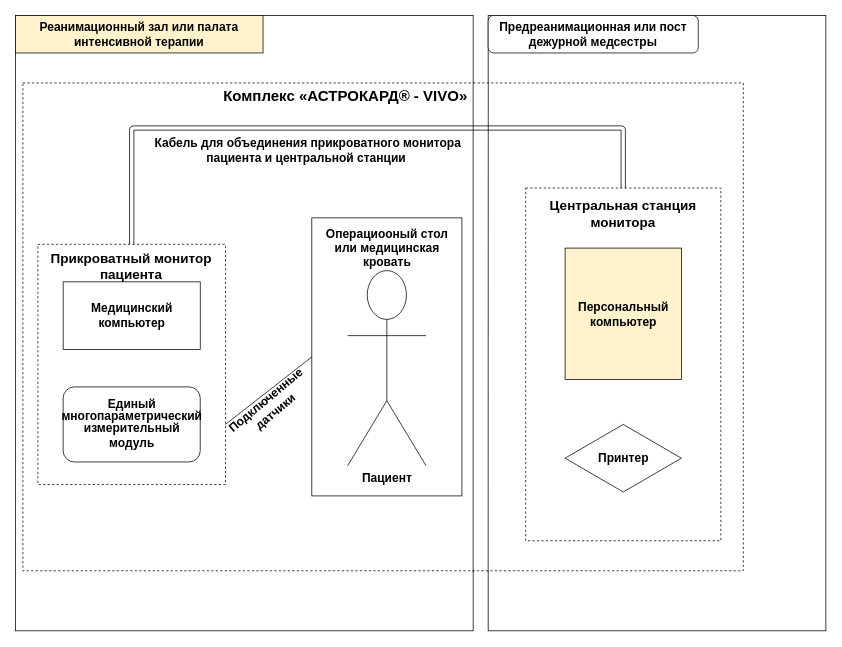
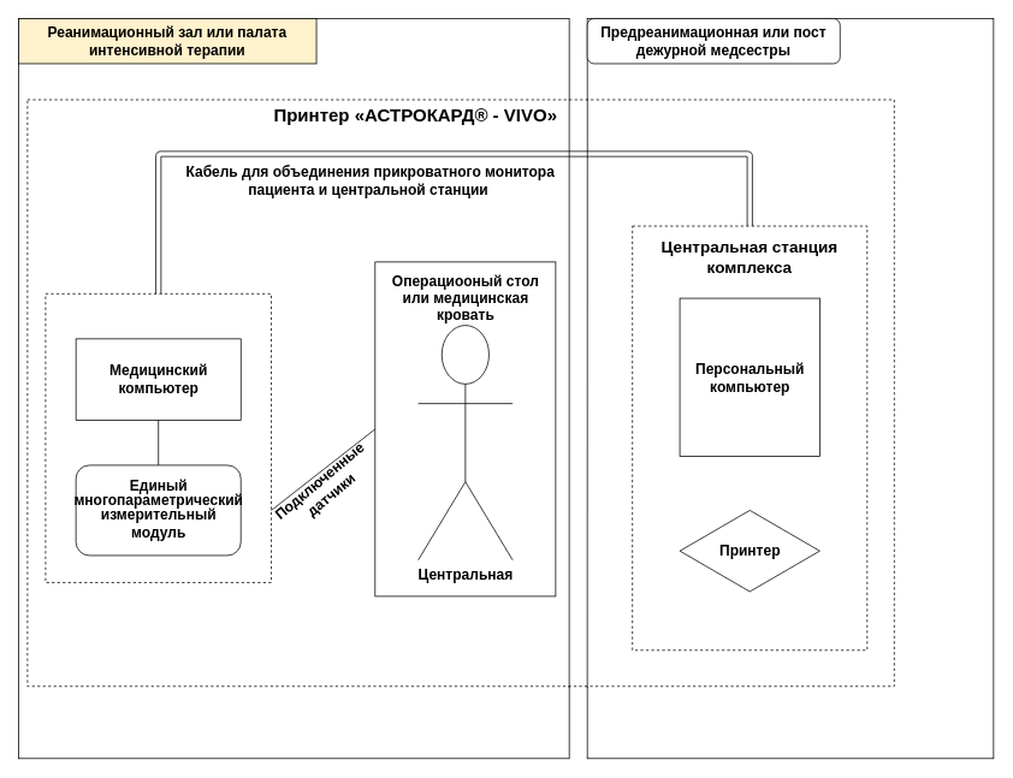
- <mxCell id="29" value="&lt;span style=&quot;line-height: 115%&quot;&gt;&lt;font style=&quot;font-size: 20px&quot;&gt;&lt;b&gt;Комплекс «АСТРОКАРД® - VIVO»&lt;/b&gt;&lt;/font&gt;&lt;/span&gt;" style="text;html=1;strokeColor=none;fillColor=none;align=center;verticalAlign=middle;whiteSpace=wrap;rounded=0;dashed=1;" vertex="1" parent="1"><mxGeometry x="270" y="120" width="380" height="20" as="geometry" /></mxCell>
+ <mxCell id="29" value="&lt;span style=&quot;line-height: 115%&quot;&gt;&lt;font style=&quot;font-size: 20px&quot;&gt;&lt;b&gt;Принтер «АСТРОКАРД® - VIVO»&lt;/b&gt;&lt;/font&gt;&lt;/span&gt;" style="text;html=1;strokeColor=none;fillColor=none;align=center;verticalAlign=middle;whiteSpace=wrap;rounded=0;dashed=1;" vertex="1" parent="1"><mxGeometry x="270" y="120" width="380" height="20" as="geometry" /></mxCell>
- <mxCell id="26" value="&lt;b&gt;&lt;font style=&quot;font-size: 18px&quot;&gt;Центральная станция монитора&lt;/font&gt;&lt;/b&gt;" style="text;html=1;strokeColor=none;fillColor=none;align=center;verticalAlign=middle;whiteSpace=wrap;rounded=0;dashed=1;" vertex="1" parent="22"><mxGeometry x="10" y="25" width="240" height="20" as="geometry" /></mxCell>
+ <mxCell id="26" value="&lt;b&gt;&lt;font style=&quot;font-size: 18px&quot;&gt;Центральная станция комплекса&lt;/font&gt;&lt;/b&gt;" style="text;html=1;strokeColor=none;fillColor=none;align=center;verticalAlign=middle;whiteSpace=wrap;rounded=0;dashed=1;" vertex="1" parent="22"><mxGeometry x="10" y="25" width="240" height="20" as="geometry" /></mxCell>
- <mxCell id="15" value="&lt;font style=&quot;font-size: 18px&quot;&gt;&lt;b&gt;Прикроватный монитор пациента&lt;/b&gt;&lt;/font&gt;" style="text;html=1;strokeColor=none;fillColor=none;align=center;verticalAlign=middle;whiteSpace=wrap;rounded=0;dashed=1;" vertex="1" parent="11"><mxGeometry x="14.423" y="20" width="221.154" height="20" as="geometry" /></mxCell>
- <mxCell id="24" value="&lt;div&gt;&lt;b style=&quot;font-size: 16px&quot;&gt;Персональный компьютер&lt;/b&gt;&lt;/div&gt;" style="rounded=0;whiteSpace=wrap;html=1;rotation=0;align=center;fillColor=#fff2cc;" vertex="1" parent="22"><mxGeometry x="52.5" y="80" width="155" height="175" as="geometry" /></mxCell>
+ <mxCell id="24" value="&lt;div&gt;&lt;b style=&quot;font-size: 16px&quot;&gt;Персональный компьютер&lt;/b&gt;&lt;/div&gt;" style="rounded=0;whiteSpace=wrap;html=1;rotation=0;align=center;" vertex="1" parent="22"><mxGeometry x="52.5" y="80" width="155" height="175" as="geometry" /></mxCell>
+ <mxCell id="16" value="" style="endArrow=none;html=1;exitX=0.5;exitY=0;exitDx=0;exitDy=0;entryX=0.5;entryY=1;entryDx=0;entryDy=0;" edge="1" parent="11" source="14" target="13"><mxGeometry width="50" height="50" relative="1" as="geometry"><mxPoint x="403.846" y="205" as="sourcePoint" /><mxPoint x="451.923" y="155" as="targetPoint" /></mxGeometry></mxCell>
- <mxCell id="9" value="&lt;font style=&quot;font-size: 16px&quot;&gt;&lt;b&gt;Пациент&lt;/b&gt;&lt;/font&gt;" style="shape=umlActor;verticalLabelPosition=bottom;labelBackgroundColor=#ffffff;verticalAlign=top;html=1;outlineConnect=0;" vertex="1" parent="7"><mxGeometry x="42.75" y="80" width="104.5" height="260" as="geometry" /></mxCell>
+ <mxCell id="9" value="&lt;font style=&quot;font-size: 16px&quot;&gt;&lt;b&gt;Центральная&lt;/b&gt;&lt;/font&gt;" style="shape=umlActor;verticalLabelPosition=bottom;labelBackgroundColor=#ffffff;verticalAlign=top;html=1;outlineConnect=0;" vertex="1" parent="7"><mxGeometry x="42.75" y="80" width="104.5" height="260" as="geometry" /></mxCell>
